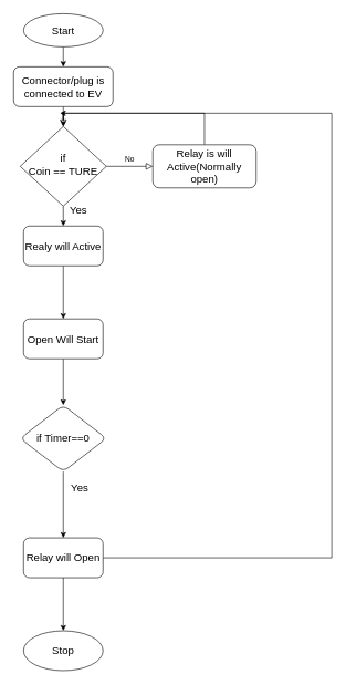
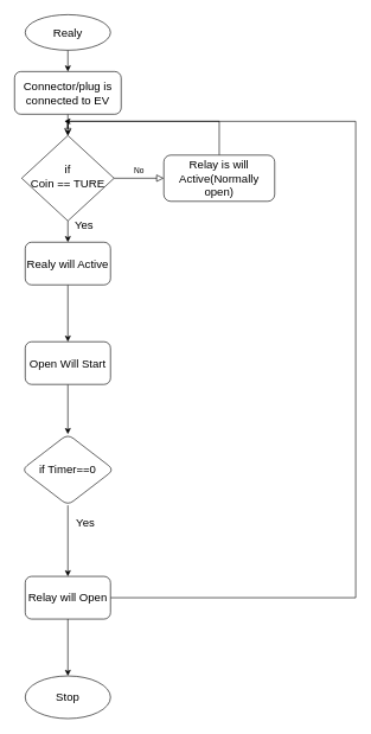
- <mxCell id="22" value="Start" style="ellipse;whiteSpace=wrap;html=1;fontSize=16;" vertex="1" parent="1"><mxGeometry x="35" y="20" width="120" height="50" as="geometry" /></mxCell>
+ <mxCell id="22" value="Realy" style="ellipse;whiteSpace=wrap;html=1;fontSize=16;" vertex="1" parent="1"><mxGeometry x="35" y="20" width="120" height="50" as="geometry" /></mxCell>
